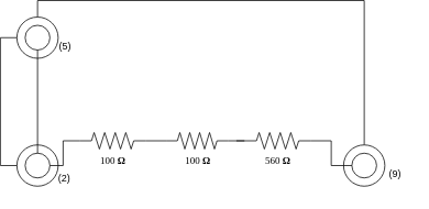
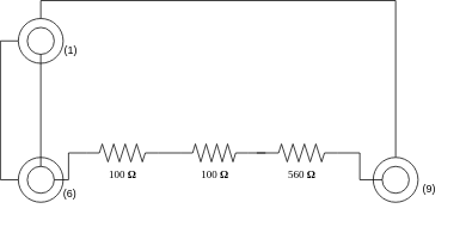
- <mxCell id="17" value="(5)" style="text;html=1;align=center;verticalAlign=middle;resizable=0;points=[];autosize=1;strokeColor=none;fillColor=none;" vertex="1" parent="1"><mxGeometry x="58" y="41" width="40" height="30" as="geometry" /></mxCell>
+ <mxCell id="17" value="(1)" style="text;html=1;align=center;verticalAlign=middle;resizable=0;points=[];autosize=1;strokeColor=none;fillColor=none;" vertex="1" parent="1"><mxGeometry x="58" y="41" width="40" height="30" as="geometry" /></mxCell>
- <mxCell id="18" value="(2)" style="text;html=1;align=center;verticalAlign=middle;resizable=0;points=[];autosize=1;strokeColor=none;fillColor=none;" vertex="1" parent="1"><mxGeometry x="57" y="201" width="40" height="30" as="geometry" /></mxCell>
+ <mxCell id="18" value="(6)" style="text;html=1;align=center;verticalAlign=middle;resizable=0;points=[];autosize=1;strokeColor=none;fillColor=none;" vertex="1" parent="1"><mxGeometry x="57" y="201" width="40" height="30" as="geometry" /></mxCell>
